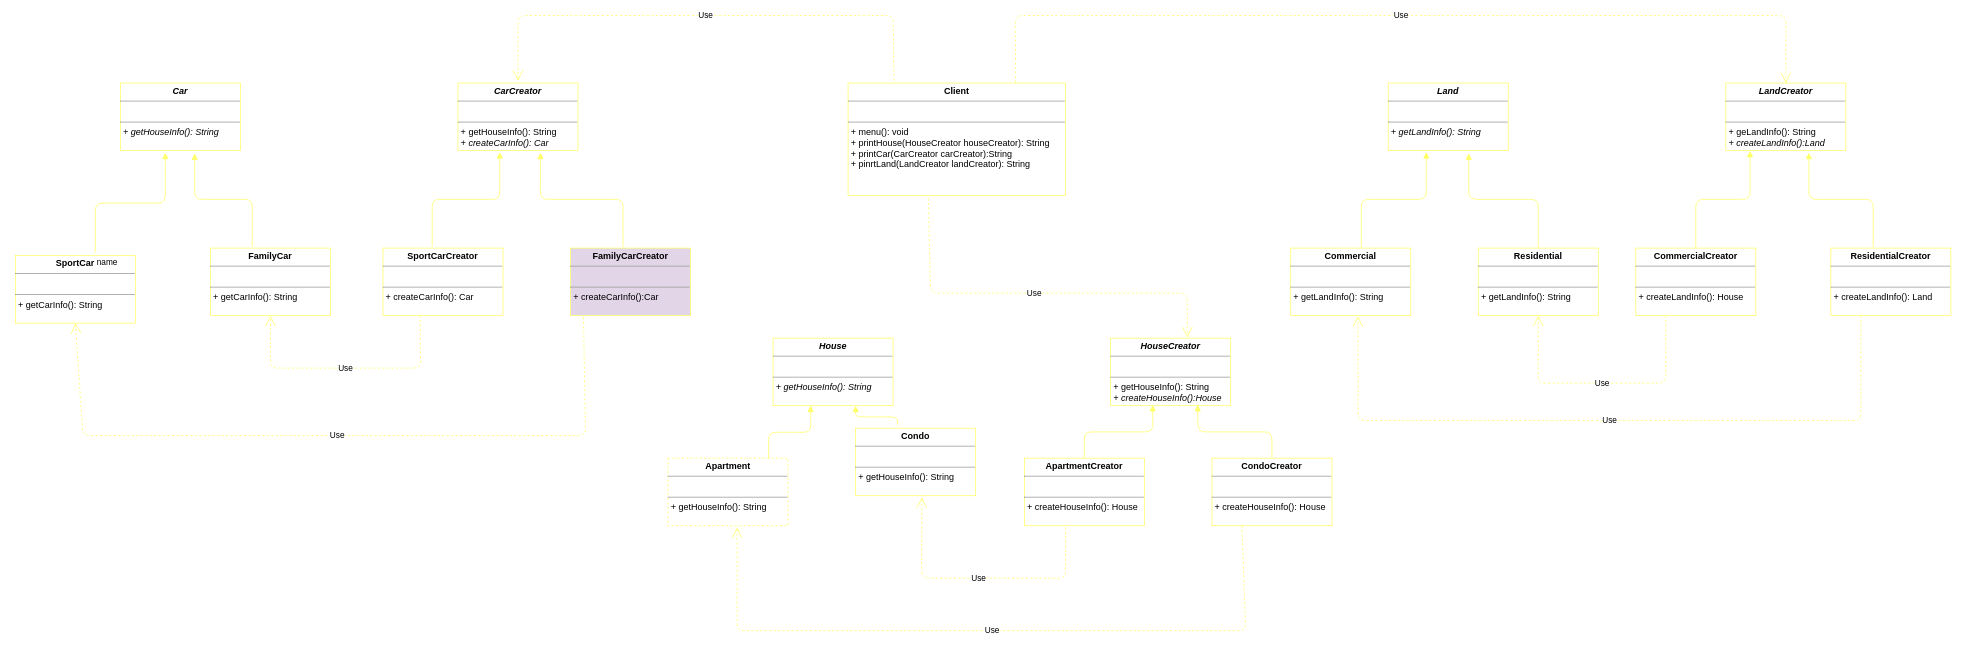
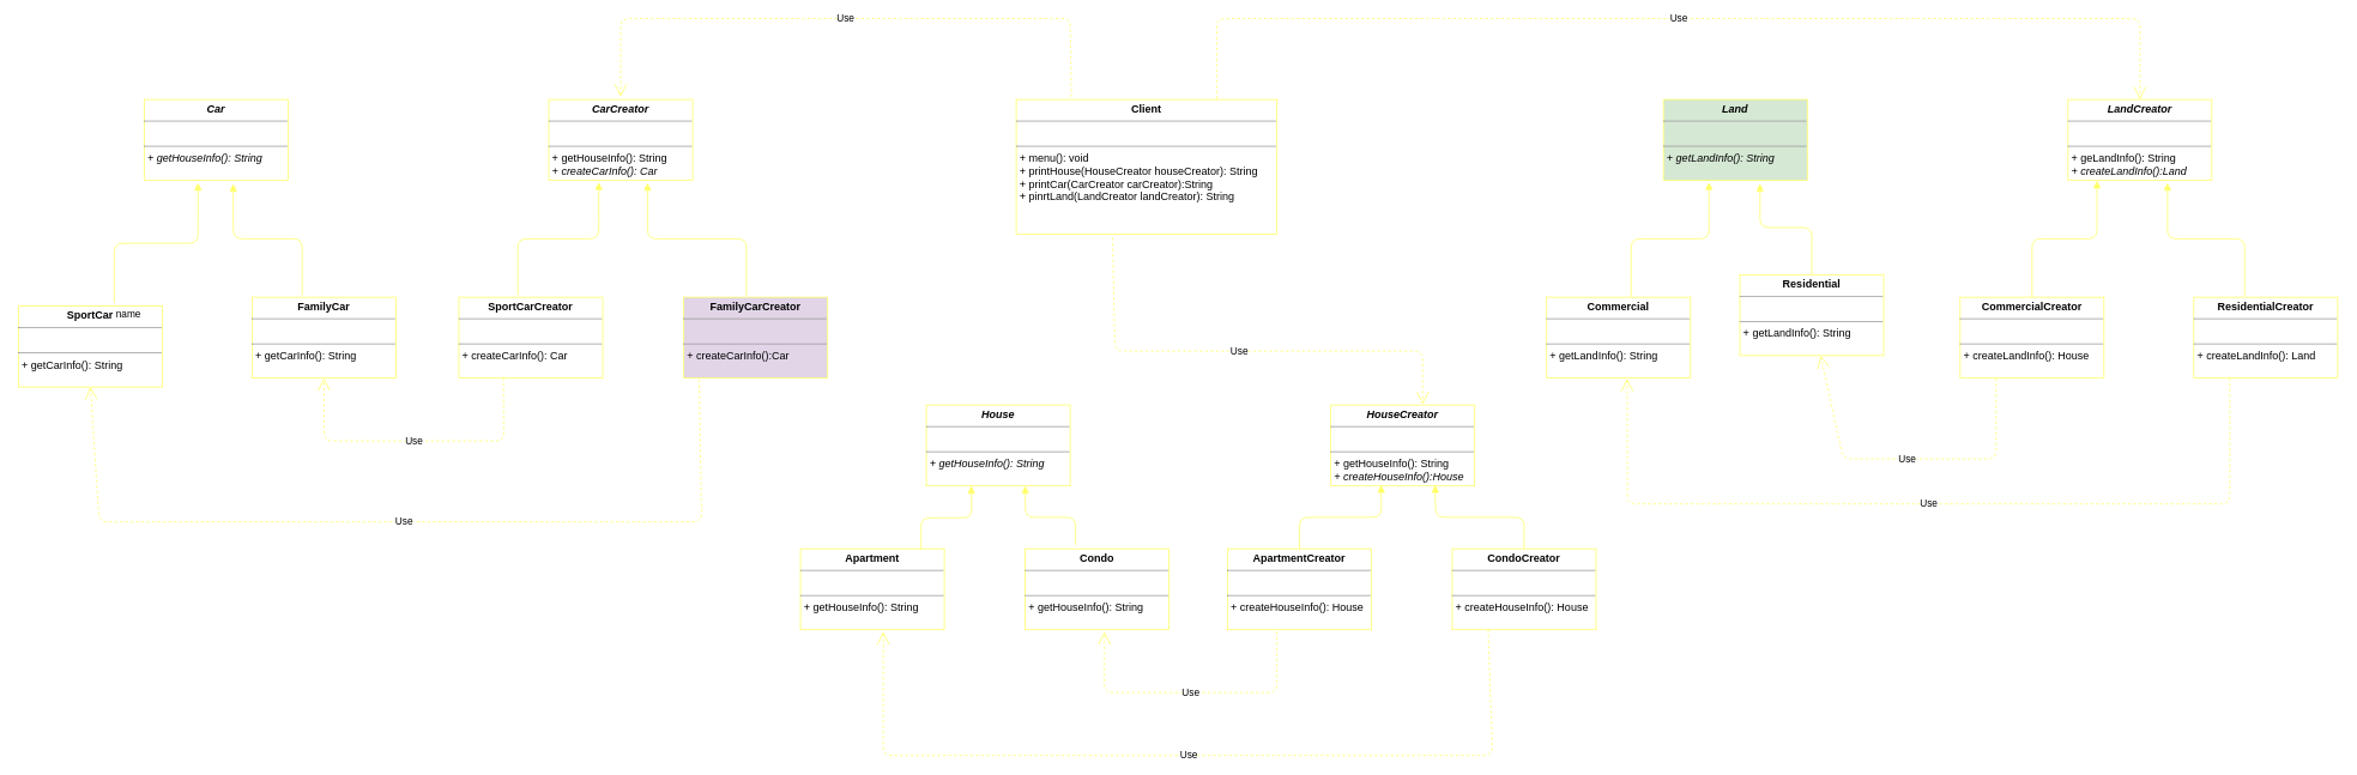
- <mxCell id="20" value="&lt;p style=&quot;margin: 0px ; margin-top: 4px ; text-align: center&quot;&gt;&lt;b&gt;&lt;i&gt;Land&lt;/i&gt;&lt;/b&gt;&lt;/p&gt;&lt;hr size=&quot;1&quot;&gt;&lt;p style=&quot;margin: 0px ; margin-left: 4px&quot;&gt;&amp;nbsp;&lt;/p&gt;&lt;hr size=&quot;1&quot;&gt;&lt;p style=&quot;margin: 0px ; margin-left: 4px&quot;&gt;&lt;i&gt;+ getLandInfo(): String&lt;/i&gt;&lt;/p&gt;" style="verticalAlign=top;align=left;overflow=fill;fontSize=12;fontFamily=Helvetica;html=1;strokeColor=#FFFF66;" parent="1" vertex="1"><mxGeometry x="1850" y="110" width="160" height="90" as="geometry" /></mxCell>
+ <mxCell id="20" value="&lt;p style=&quot;margin: 0px ; margin-top: 4px ; text-align: center&quot;&gt;&lt;b&gt;&lt;i&gt;Land&lt;/i&gt;&lt;/b&gt;&lt;/p&gt;&lt;hr size=&quot;1&quot;&gt;&lt;p style=&quot;margin: 0px ; margin-left: 4px&quot;&gt;&amp;nbsp;&lt;/p&gt;&lt;hr size=&quot;1&quot;&gt;&lt;p style=&quot;margin: 0px ; margin-left: 4px&quot;&gt;&lt;i&gt;+ getLandInfo(): String&lt;/i&gt;&lt;/p&gt;" style="verticalAlign=top;align=left;overflow=fill;fontSize=12;fontFamily=Helvetica;html=1;strokeColor=#FFFF66;fillColor=#d5e8d4;" parent="1" vertex="1"><mxGeometry x="1850" y="110" width="160" height="90" as="geometry" /></mxCell>
- <mxCell id="12" value="&lt;p style=&quot;margin: 0px ; margin-top: 4px ; text-align: center&quot;&gt;&lt;b&gt;Residential&lt;/b&gt;&lt;/p&gt;&lt;hr size=&quot;1&quot;&gt;&lt;p style=&quot;margin: 0px ; margin-left: 4px&quot;&gt;&amp;nbsp;&lt;/p&gt;&lt;hr size=&quot;1&quot;&gt;&lt;p style=&quot;margin: 0px ; margin-left: 4px&quot;&gt;+ getLandInfo(): String&lt;br&gt;&lt;/p&gt;" style="verticalAlign=top;align=left;overflow=fill;fontSize=12;fontFamily=Helvetica;html=1;strokeColor=#FFFF66;" parent="1" vertex="1"><mxGeometry x="1970" y="330" width="160" height="90" as="geometry" /></mxCell>
+ <mxCell id="12" value="&lt;p style=&quot;margin: 0px ; margin-top: 4px ; text-align: center&quot;&gt;&lt;b&gt;Residential&lt;/b&gt;&lt;/p&gt;&lt;hr size=&quot;1&quot;&gt;&lt;p style=&quot;margin: 0px ; margin-left: 4px&quot;&gt;&amp;nbsp;&lt;/p&gt;&lt;hr size=&quot;1&quot;&gt;&lt;p style=&quot;margin: 0px ; margin-left: 4px&quot;&gt;+ getLandInfo(): String&lt;br&gt;&lt;/p&gt;" style="verticalAlign=top;align=left;overflow=fill;fontSize=12;fontFamily=Helvetica;html=1;strokeColor=#FFFF66;" parent="1" vertex="1"><mxGeometry x="1935" y="305" width="160" height="90" as="geometry" /></mxCell>
- <mxCell id="3" value="&lt;p style=&quot;margin: 0px ; margin-top: 4px ; text-align: center&quot;&gt;&lt;b&gt;Condo&lt;/b&gt;&lt;/p&gt;&lt;hr size=&quot;1&quot;&gt;&lt;p style=&quot;margin: 0px ; margin-left: 4px&quot;&gt;&amp;nbsp;&lt;/p&gt;&lt;hr size=&quot;1&quot;&gt;&lt;p style=&quot;margin: 0px ; margin-left: 4px&quot;&gt;+ getHouseInfo(): String&lt;/p&gt;" style="verticalAlign=top;align=left;overflow=fill;fontSize=12;fontFamily=Helvetica;html=1;strokeColor=#FFFF66;" parent="1" vertex="1"><mxGeometry x="1140" y="570" width="160" height="90" as="geometry" /></mxCell>
+ <mxCell id="3" value="&lt;p style=&quot;margin: 0px ; margin-top: 4px ; text-align: center&quot;&gt;&lt;b&gt;Condo&lt;/b&gt;&lt;/p&gt;&lt;hr size=&quot;1&quot;&gt;&lt;p style=&quot;margin: 0px ; margin-left: 4px&quot;&gt;&amp;nbsp;&lt;/p&gt;&lt;hr size=&quot;1&quot;&gt;&lt;p style=&quot;margin: 0px ; margin-left: 4px&quot;&gt;+ getHouseInfo(): String&lt;/p&gt;" style="verticalAlign=top;align=left;overflow=fill;fontSize=12;fontFamily=Helvetica;html=1;strokeColor=#FFFF66;" parent="1" vertex="1"><mxGeometry x="1140" y="610" width="160" height="90" as="geometry" /></mxCell>
- <mxCell id="2" value="&lt;p style=&quot;margin: 0px ; margin-top: 4px ; text-align: center&quot;&gt;&lt;b&gt;Apartment&lt;/b&gt;&lt;/p&gt;&lt;hr size=&quot;1&quot;&gt;&lt;p style=&quot;margin: 0px ; margin-left: 4px&quot;&gt;&amp;nbsp;&lt;/p&gt;&lt;hr size=&quot;1&quot;&gt;&lt;p style=&quot;margin: 0px ; margin-left: 4px&quot;&gt;+ getHouseInfo(): String&lt;/p&gt;" style="verticalAlign=top;align=left;overflow=fill;fontSize=12;fontFamily=Helvetica;html=1;strokeColor=#FFFF66;dashed=1;" parent="1" vertex="1"><mxGeometry x="890" y="610" width="160" height="90" as="geometry" /></mxCell>
+ <mxCell id="2" value="&lt;p style=&quot;margin: 0px ; margin-top: 4px ; text-align: center&quot;&gt;&lt;b&gt;Apartment&lt;/b&gt;&lt;/p&gt;&lt;hr size=&quot;1&quot;&gt;&lt;p style=&quot;margin: 0px ; margin-left: 4px&quot;&gt;&amp;nbsp;&lt;/p&gt;&lt;hr size=&quot;1&quot;&gt;&lt;p style=&quot;margin: 0px ; margin-left: 4px&quot;&gt;+ getHouseInfo(): String&lt;/p&gt;" style="verticalAlign=top;align=left;overflow=fill;fontSize=12;fontFamily=Helvetica;html=1;strokeColor=#FFFF66;" parent="1" vertex="1"><mxGeometry x="890" y="610" width="160" height="90" as="geometry" /></mxCell>
